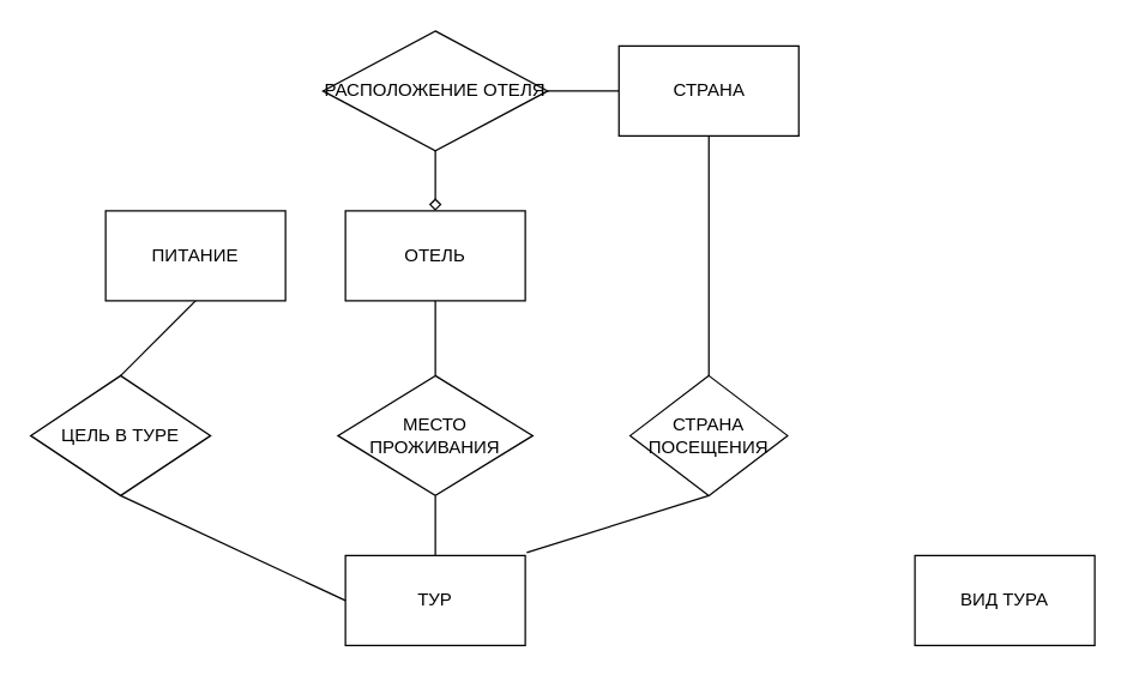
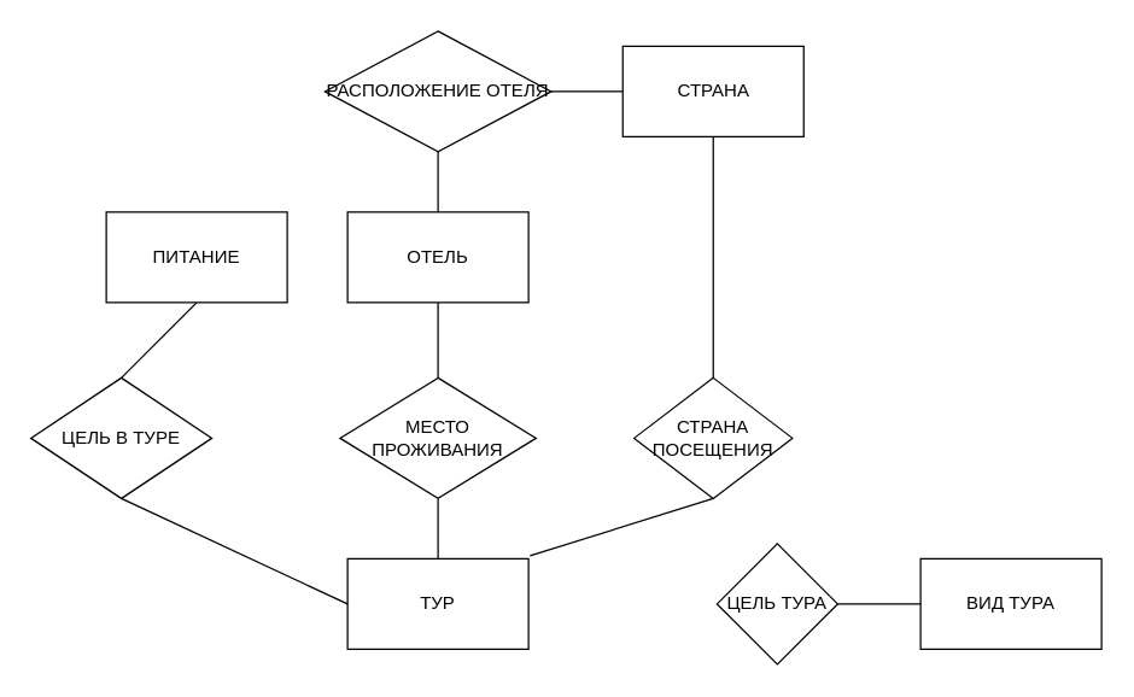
- <mxCell id="12" style="edgeStyle=orthogonalEdgeStyle;rounded=0;orthogonalLoop=1;jettySize=auto;html=1;entryX=0.5;entryY=0;entryDx=0;entryDy=0;endArrow=diamond;endFill=0;" edge="1" parent="1" source="13" target="6"><mxGeometry relative="1" as="geometry" /></mxCell>
+ <mxCell id="12" style="edgeStyle=orthogonalEdgeStyle;rounded=0;orthogonalLoop=1;jettySize=auto;html=1;entryX=0.5;entryY=0;entryDx=0;entryDy=0;endArrow=none;endFill=0;" edge="1" parent="1" source="13" target="6"><mxGeometry relative="1" as="geometry" /></mxCell>
+ <mxCell id="15" value="ЦЕЛЬ ТУРА" style="rhombus;whiteSpace=wrap;html=1;" vertex="1" parent="1"><mxGeometry x="475" y="360" width="80" height="80" as="geometry" /></mxCell>
+ <mxCell id="14" style="edgeStyle=orthogonalEdgeStyle;rounded=0;orthogonalLoop=1;jettySize=auto;html=1;entryX=0;entryY=0.5;entryDx=0;entryDy=0;endArrow=none;endFill=0;" edge="1" parent="1" source="15" target="5"><mxGeometry relative="1" as="geometry" /></mxCell>
